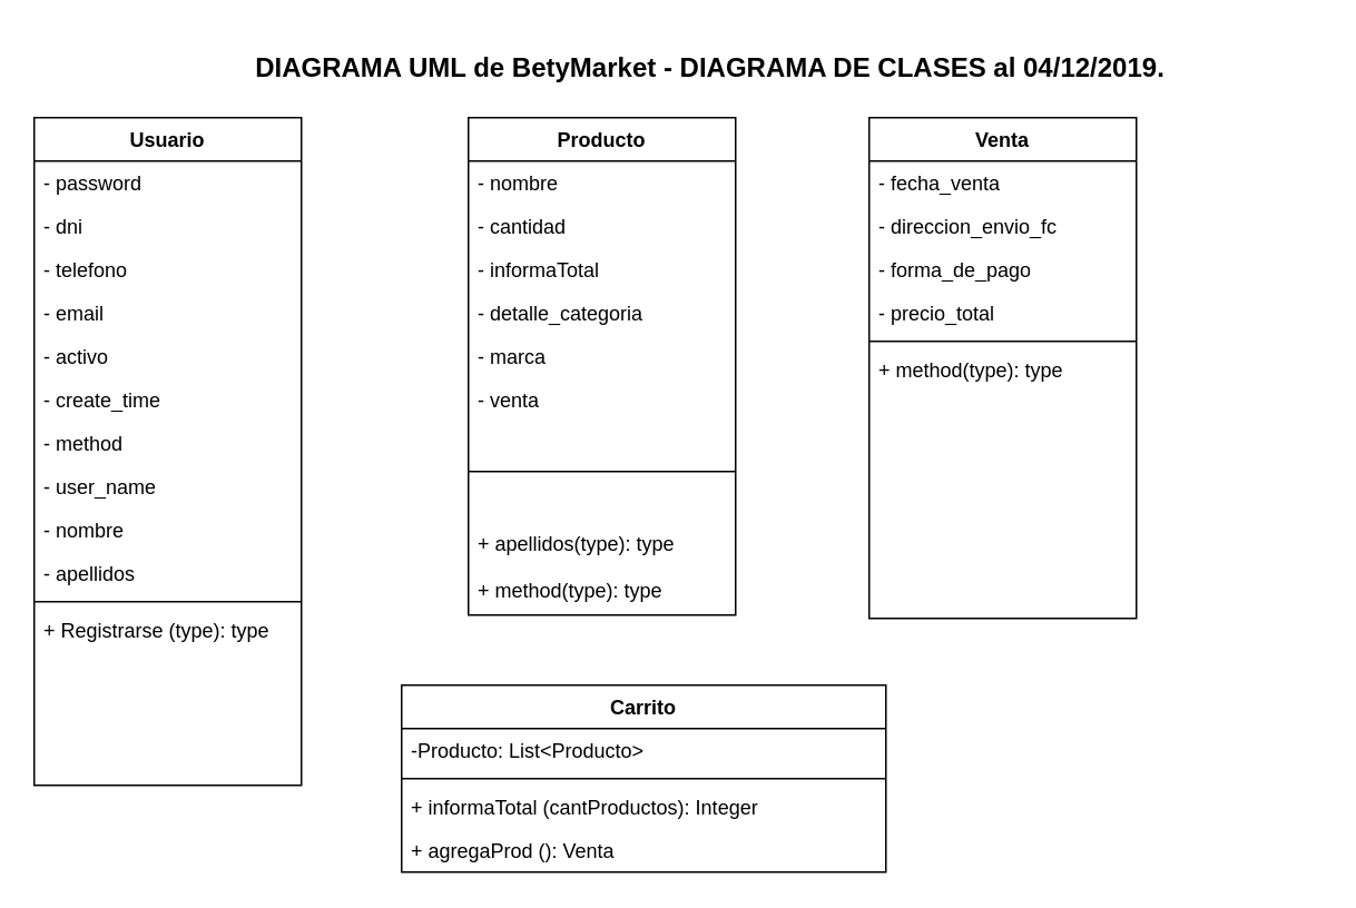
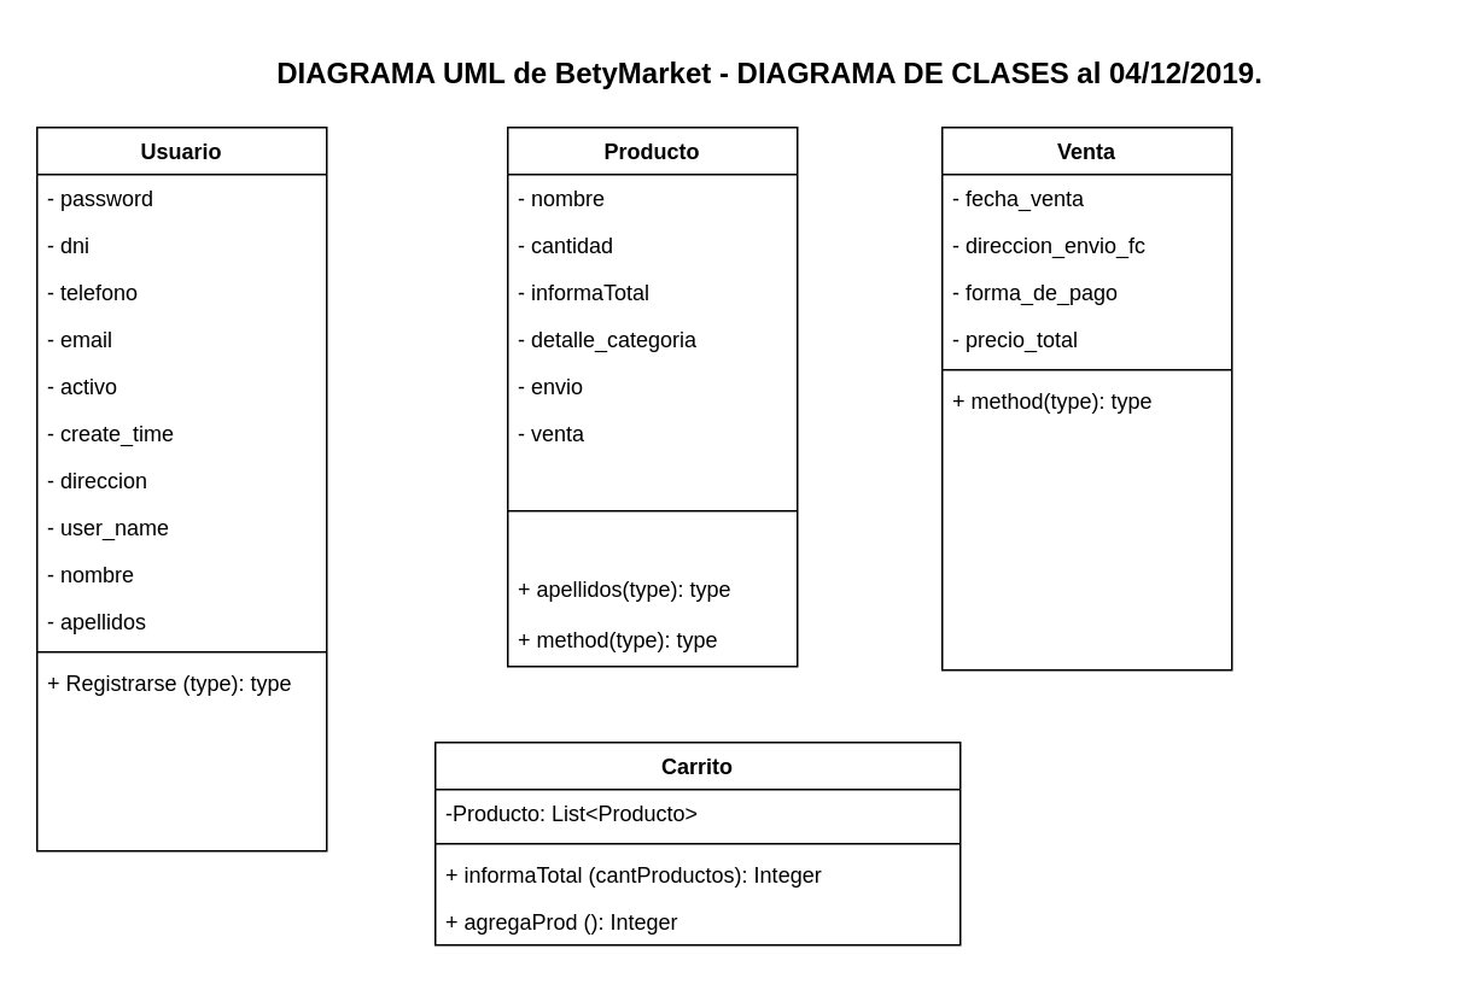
- <mxCell id="28" value="- marca" style="text;html=1;strokeColor=none;fillColor=none;align=left;verticalAlign=top;spacingLeft=4;spacingRight=4;whiteSpace=wrap;overflow=hidden;rotatable=0;points=[[0,0.5],[1,0.5]];portConstraint=eastwest;" parent="23" vertex="1"><mxGeometry y="130" width="160" height="26" as="geometry" /></mxCell>
+ <mxCell id="28" value="- envio" style="text;html=1;strokeColor=none;fillColor=none;align=left;verticalAlign=top;spacingLeft=4;spacingRight=4;whiteSpace=wrap;overflow=hidden;rotatable=0;points=[[0,0.5],[1,0.5]];portConstraint=eastwest;" parent="23" vertex="1"><mxGeometry y="130" width="160" height="26" as="geometry" /></mxCell>
- <mxCell id="10" value="- method" style="text;html=1;strokeColor=none;fillColor=none;align=left;verticalAlign=top;spacingLeft=4;spacingRight=4;whiteSpace=wrap;overflow=hidden;rotatable=0;points=[[0,0.5],[1,0.5]];portConstraint=eastwest;" parent="3" vertex="1"><mxGeometry y="182" width="160" height="26" as="geometry" /></mxCell>
+ <mxCell id="10" value="- direccion" style="text;html=1;strokeColor=none;fillColor=none;align=left;verticalAlign=top;spacingLeft=4;spacingRight=4;whiteSpace=wrap;overflow=hidden;rotatable=0;points=[[0,0.5],[1,0.5]];portConstraint=eastwest;" parent="3" vertex="1"><mxGeometry y="182" width="160" height="26" as="geometry" /></mxCell>
- <mxCell id="37" value="+ agregaProd (): Venta" style="text;strokeColor=none;fillColor=none;align=left;verticalAlign=top;spacingLeft=4;spacingRight=4;overflow=hidden;rotatable=0;points=[[0,0.5],[1,0.5]];portConstraint=eastwest;" parent="33" vertex="1"><mxGeometry y="86" width="290" height="26" as="geometry" /></mxCell>
+ <mxCell id="37" value="+ agregaProd (): Integer" style="text;strokeColor=none;fillColor=none;align=left;verticalAlign=top;spacingLeft=4;spacingRight=4;overflow=hidden;rotatable=0;points=[[0,0.5],[1,0.5]];portConstraint=eastwest;" parent="33" vertex="1"><mxGeometry y="86" width="290" height="26" as="geometry" /></mxCell>
